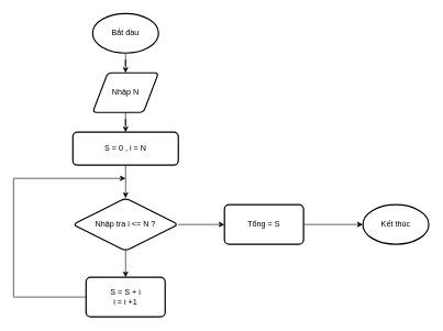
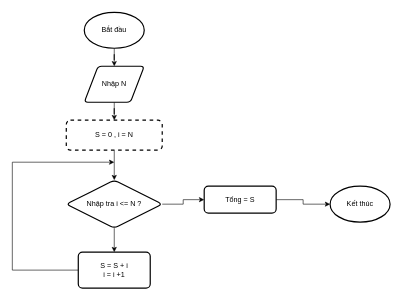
- <mxCell id="7" value="S = 0 , i = N" style="rounded=1;whiteSpace=wrap;html=1;absoluteArcSize=1;arcSize=14;strokeWidth=2;" vertex="1" parent="1"><mxGeometry x="110" y="200" width="160" height="50" as="geometry" /></mxCell>
+ <mxCell id="7" value="S = 0 , i = N" style="rounded=1;whiteSpace=wrap;html=1;absoluteArcSize=1;arcSize=14;strokeWidth=2;dashed=1;" vertex="1" parent="1"><mxGeometry x="110" y="200" width="160" height="50" as="geometry" /></mxCell>
- <mxCell id="14" value="Tổng = S" style="whiteSpace=wrap;html=1;rounded=1;absoluteArcSize=1;arcSize=14;strokeWidth=2;" vertex="1" parent="1"><mxGeometry x="340" y="310" width="120" height="60" as="geometry" /></mxCell>
+ <mxCell id="14" value="Tổng = S" style="whiteSpace=wrap;html=1;rounded=1;absoluteArcSize=1;arcSize=14;strokeWidth=2;" vertex="1" parent="1"><mxGeometry x="340" y="310" width="120" height="45" as="geometry" /></mxCell>
